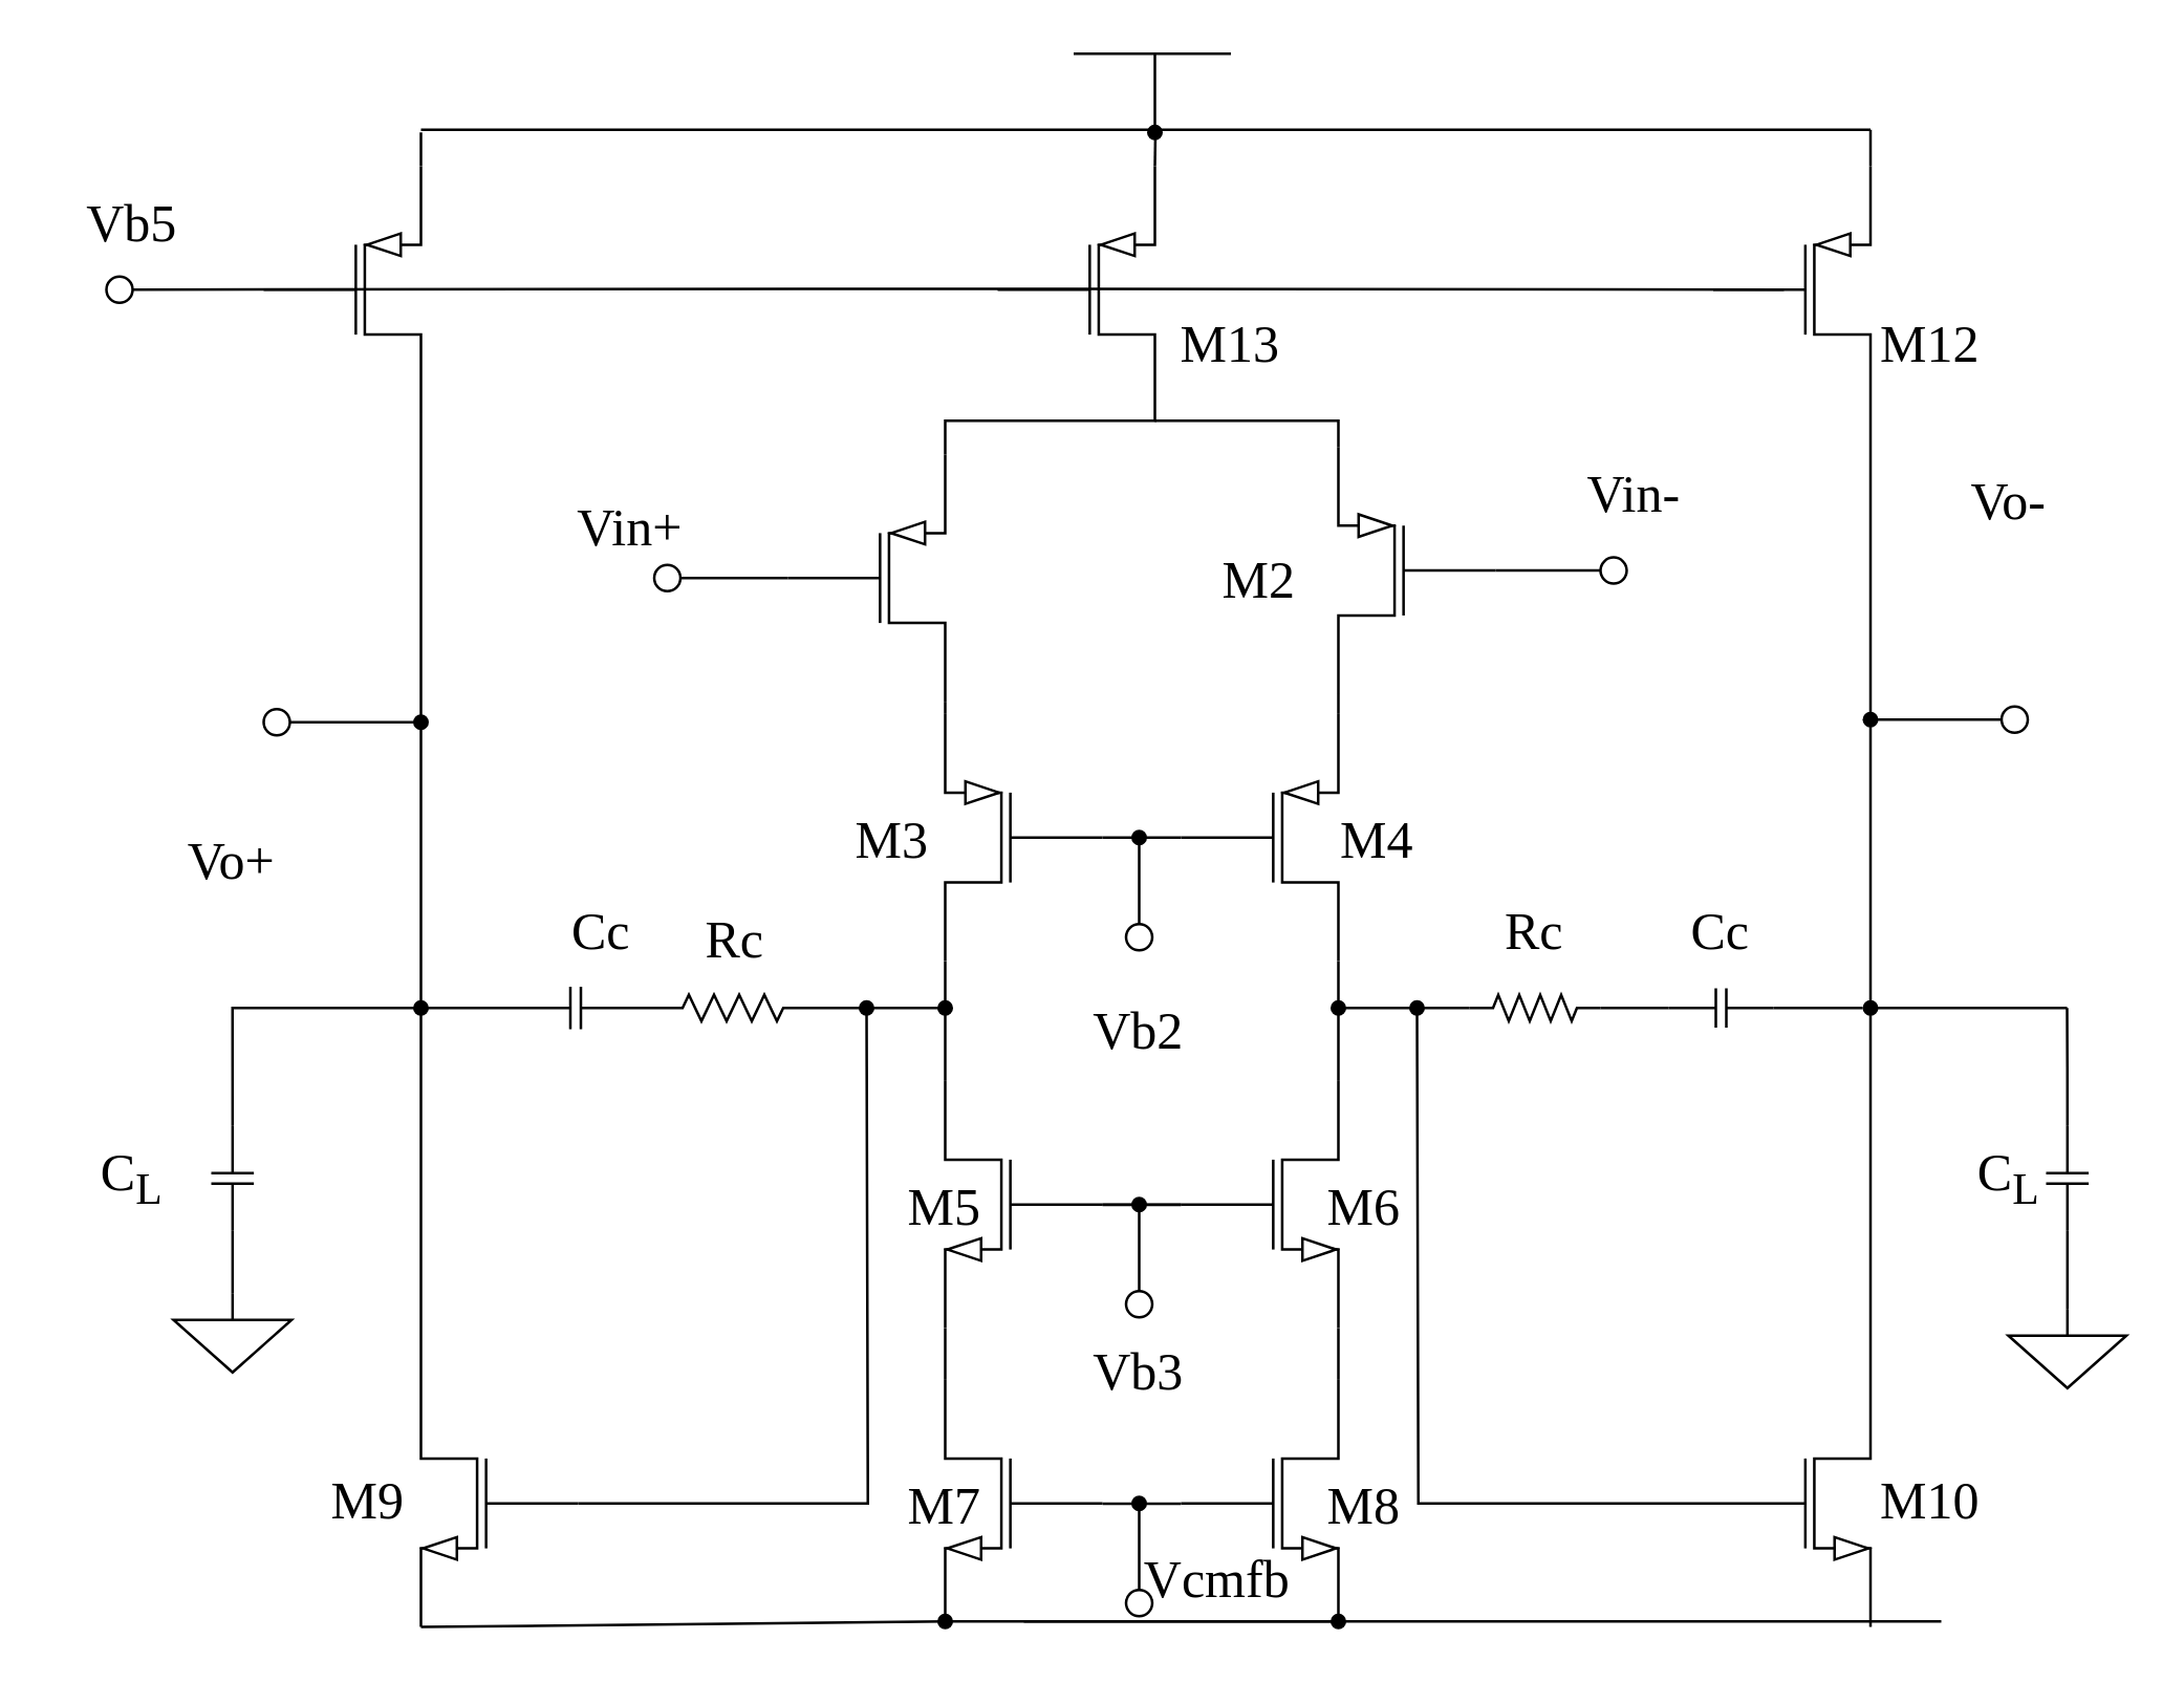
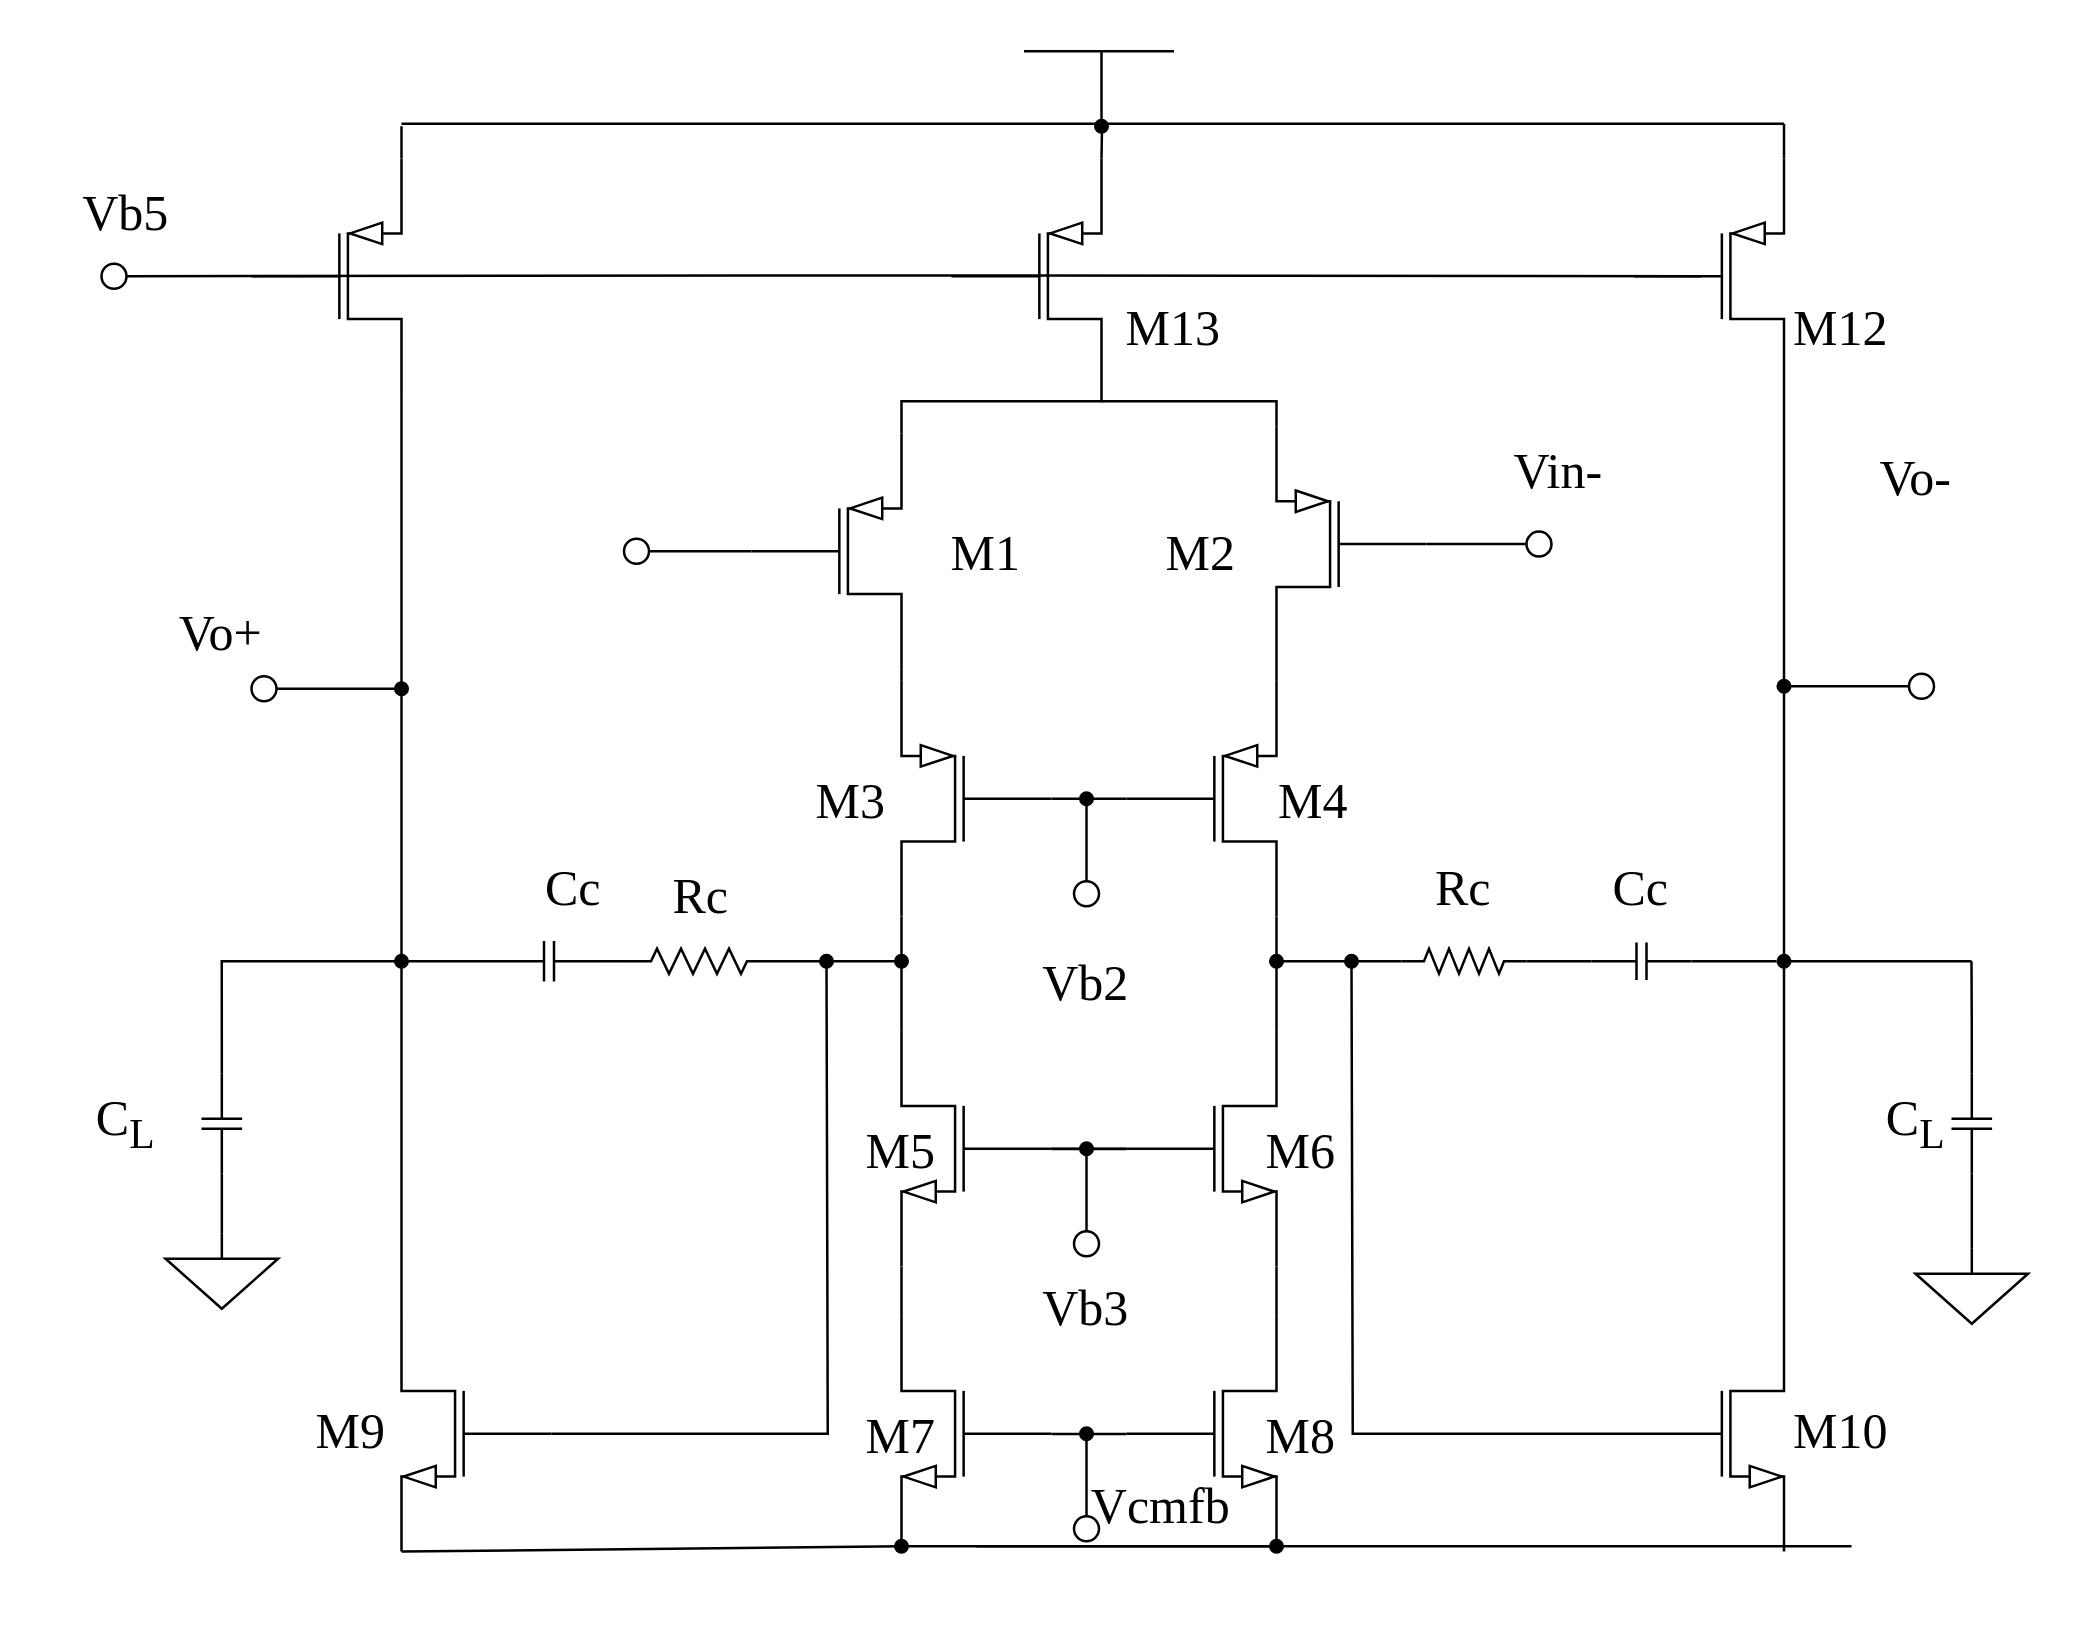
- <mxCell id="86" value="Vin+" style="text;html=1;align=center;verticalAlign=middle;whiteSpace=wrap;rounded=0;fontFamily=Times New Roman;fontSize=20;fontColor=default;labelBackgroundColor=default;" vertex="1" parent="1"><mxGeometry x="210" y="185" width="60" height="30" as="geometry" /></mxCell>
+ <mxCell id="104" value="M1" style="text;html=1;align=center;verticalAlign=middle;whiteSpace=wrap;rounded=0;fontFamily=Times New Roman;fontSize=20;fontColor=default;labelBackgroundColor=default;" vertex="1" parent="1"><mxGeometry x="364" y="205" width="60" height="30" as="geometry" /></mxCell>
- <mxCell id="102" value="Vo+" style="text;html=1;align=center;verticalAlign=middle;whiteSpace=wrap;rounded=0;fontFamily=Times New Roman;fontSize=20;fontColor=default;labelBackgroundColor=none;" vertex="1" parent="1"><mxGeometry x="58.13" y="312.14" width="60" height="30" as="geometry" /></mxCell>
+ <mxCell id="102" value="Vo+" style="text;html=1;align=center;verticalAlign=middle;whiteSpace=wrap;rounded=0;fontFamily=Times New Roman;fontSize=20;fontColor=default;labelBackgroundColor=none;" vertex="1" parent="1"><mxGeometry x="58.13" y="237.14" width="60" height="30" as="geometry" /></mxCell>
